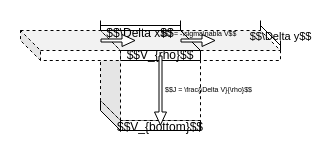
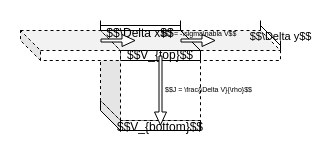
- <mxCell id="5" value="&lt;div&gt;$$V_{rho}$$&lt;/div&gt;" style="shape=cube;whiteSpace=wrap;html=1;boundedLbl=1;backgroundOutline=1;darkOpacity=0.05;darkOpacity2=0.1;verticalAlign=bottom;spacingBottom=-4;" vertex="1" parent="1"><mxGeometry x="100" y="30" width="100" height="30" as="geometry" /></mxCell>
+ <mxCell id="5" value="&lt;div&gt;$$V_{top}$$&lt;/div&gt;" style="shape=cube;whiteSpace=wrap;html=1;boundedLbl=1;backgroundOutline=1;darkOpacity=0.05;darkOpacity2=0.1;verticalAlign=bottom;spacingBottom=-4;" vertex="1" parent="1"><mxGeometry x="100" y="30" width="100" height="30" as="geometry" /></mxCell>
